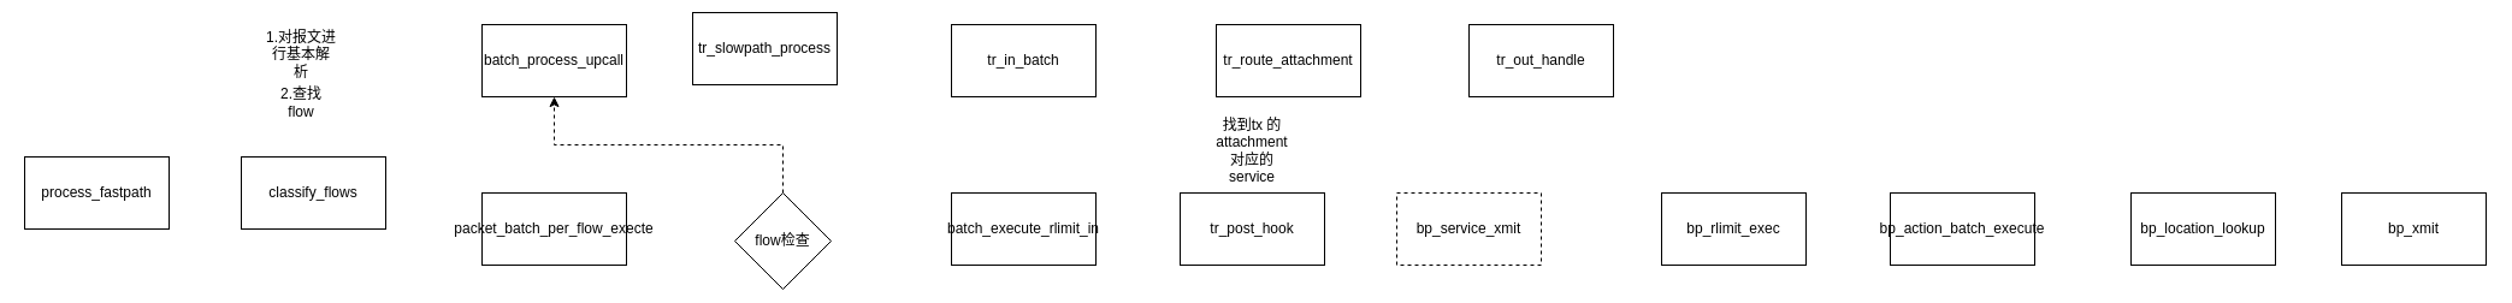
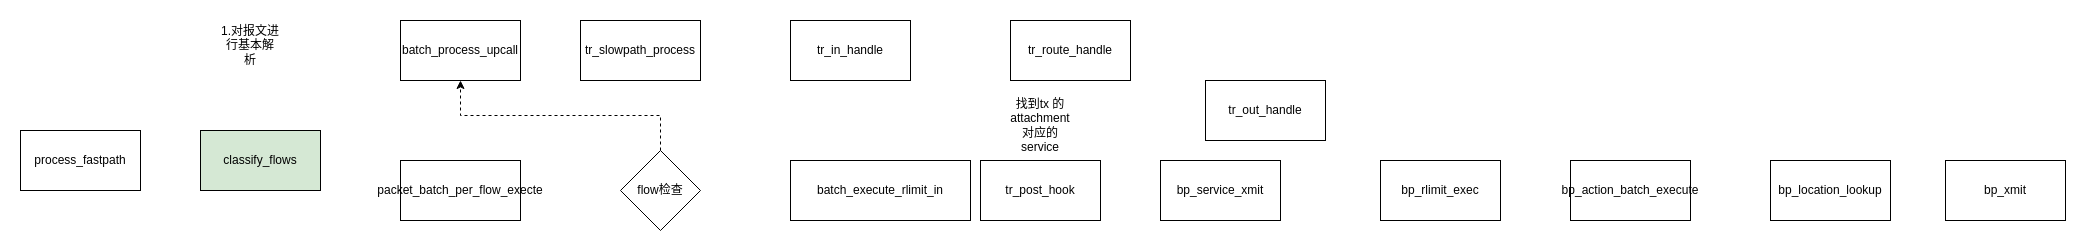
- <mxCell id="18" value="tr_slowpath_process" style="rounded=0;whiteSpace=wrap;html=1;" vertex="1" parent="1"><mxGeometry x="575" y="10" width="120" height="60" as="geometry" /></mxCell>
+ <mxCell id="18" value="tr_slowpath_process" style="rounded=0;whiteSpace=wrap;html=1;" vertex="1" parent="1"><mxGeometry x="580" y="20" width="120" height="60" as="geometry" /></mxCell>
- <mxCell id="19" value="tr_in_batch" style="rounded=0;whiteSpace=wrap;html=1;" vertex="1" parent="1"><mxGeometry x="790" y="20" width="120" height="60" as="geometry" /></mxCell>
+ <mxCell id="19" value="tr_in_handle" style="rounded=0;whiteSpace=wrap;html=1;" vertex="1" parent="1"><mxGeometry x="790" y="20" width="120" height="60" as="geometry" /></mxCell>
- <mxCell id="20" value="tr_route_attachment" style="rounded=0;whiteSpace=wrap;html=1;" vertex="1" parent="1"><mxGeometry x="1010" y="20" width="120" height="60" as="geometry" /></mxCell>
+ <mxCell id="20" value="tr_route_handle" style="rounded=0;whiteSpace=wrap;html=1;" vertex="1" parent="1"><mxGeometry x="1010" y="20" width="120" height="60" as="geometry" /></mxCell>
- <mxCell id="21" value="tr_out_handle" style="rounded=0;whiteSpace=wrap;html=1;" vertex="1" parent="1"><mxGeometry x="1220" y="20" width="120" height="60" as="geometry" /></mxCell>
+ <mxCell id="21" value="tr_out_handle" style="rounded=0;whiteSpace=wrap;html=1;" vertex="1" parent="1"><mxGeometry x="1205" y="80" width="120" height="60" as="geometry" /></mxCell>
- <mxCell id="5" value="2.查找 flow" style="text;html=1;strokeColor=none;fillColor=none;align=center;verticalAlign=middle;whiteSpace=wrap;rounded=0;" vertex="1" parent="1"><mxGeometry x="220" y="70" width="60" height="30" as="geometry" /></mxCell>
- <mxCell id="3" value="classify_flows" style="rounded=0;whiteSpace=wrap;html=1;" vertex="1" parent="1"><mxGeometry x="200" y="130" width="120" height="60" as="geometry" /></mxCell>
+ <mxCell id="3" value="classify_flows" style="rounded=0;whiteSpace=wrap;html=1;fillColor=#d5e8d4;" vertex="1" parent="1"><mxGeometry x="200" y="130" width="120" height="60" as="geometry" /></mxCell>
- <mxCell id="10" value="batch_execute_rlimit_in" style="rounded=0;whiteSpace=wrap;html=1;" vertex="1" parent="1"><mxGeometry x="790" y="160" width="120" height="60" as="geometry" /></mxCell>
+ <mxCell id="10" value="batch_execute_rlimit_in" style="rounded=0;whiteSpace=wrap;html=1;" vertex="1" parent="1"><mxGeometry x="790" y="160" width="180" height="60" as="geometry" /></mxCell>
- <mxCell id="12" value="bp_service_xmit" style="rounded=0;whiteSpace=wrap;html=1;dashed=1;" vertex="1" parent="1"><mxGeometry x="1160" y="160" width="120" height="60" as="geometry" /></mxCell>
+ <mxCell id="12" value="bp_service_xmit" style="rounded=0;whiteSpace=wrap;html=1;" vertex="1" parent="1"><mxGeometry x="1160" y="160" width="120" height="60" as="geometry" /></mxCell>
- <mxCell id="9" value="flow检查" style="rhombus;whiteSpace=wrap;html=1;" vertex="1" parent="1"><mxGeometry x="610" y="160" width="80" height="80" as="geometry" /></mxCell>
+ <mxCell id="9" value="flow检查" style="rhombus;whiteSpace=wrap;html=1;" vertex="1" parent="1"><mxGeometry x="620" y="150" width="80" height="80" as="geometry" /></mxCell>
